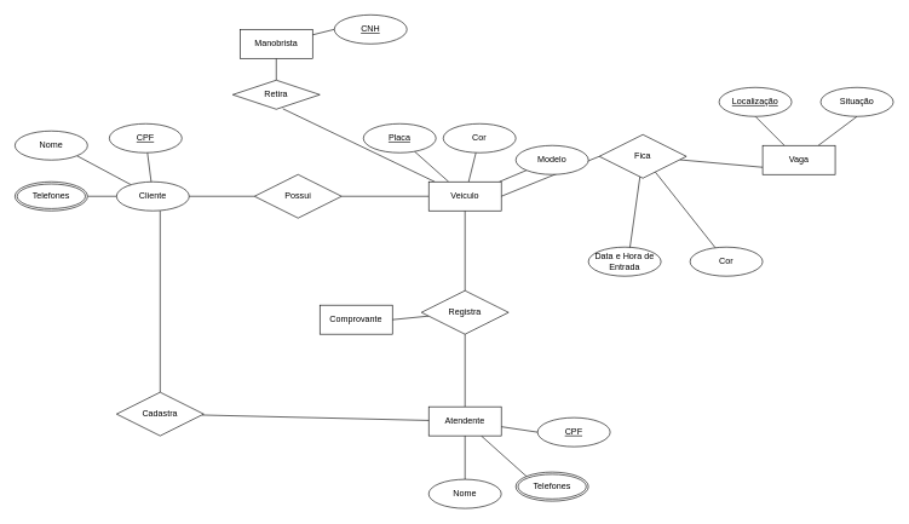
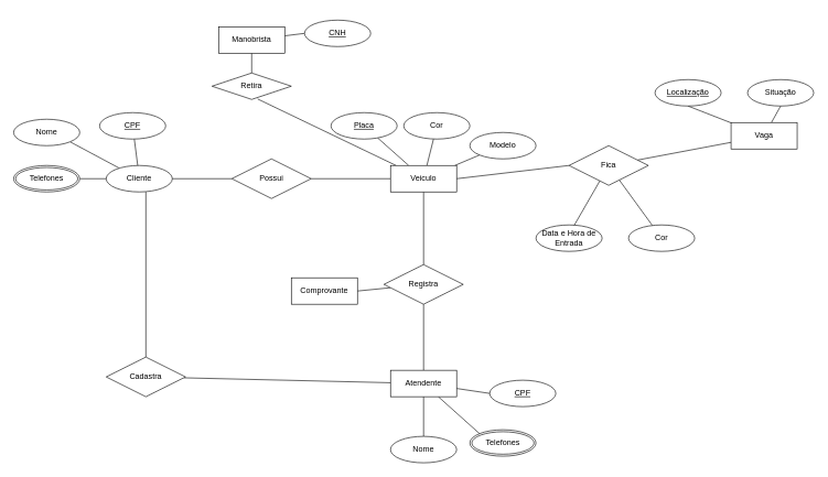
- <mxCell id="51" value="CNH" style="ellipse;whiteSpace=wrap;html=1;align=center;fontStyle=4;" vertex="1" parent="1"><mxGeometry x="460" y="20" width="100" height="40" as="geometry" /></mxCell>
+ <mxCell id="51" value="CNH" style="ellipse;whiteSpace=wrap;html=1;align=center;fontStyle=4;" vertex="1" parent="1"><mxGeometry x="460" y="30" width="100" height="40" as="geometry" /></mxCell>
- <mxCell id="25" value="Fica" style="shape=rhombus;perimeter=rhombusPerimeter;whiteSpace=wrap;html=1;align=center;" parent="1" vertex="1"><mxGeometry x="825" y="185" width="120" height="60" as="geometry" /></mxCell>
+ <mxCell id="25" value="Fica" style="shape=rhombus;perimeter=rhombusPerimeter;whiteSpace=wrap;html=1;align=center;" parent="1" vertex="1"><mxGeometry x="860" y="220" width="120" height="60" as="geometry" /></mxCell>
- <mxCell id="28" value="Vaga" style="whiteSpace=wrap;html=1;align=center;" parent="1" vertex="1"><mxGeometry x="1050" y="200" width="100" height="40" as="geometry" /></mxCell>
+ <mxCell id="28" value="Vaga" style="whiteSpace=wrap;html=1;align=center;" parent="1" vertex="1"><mxGeometry x="1105" y="185" width="100" height="40" as="geometry" /></mxCell>
